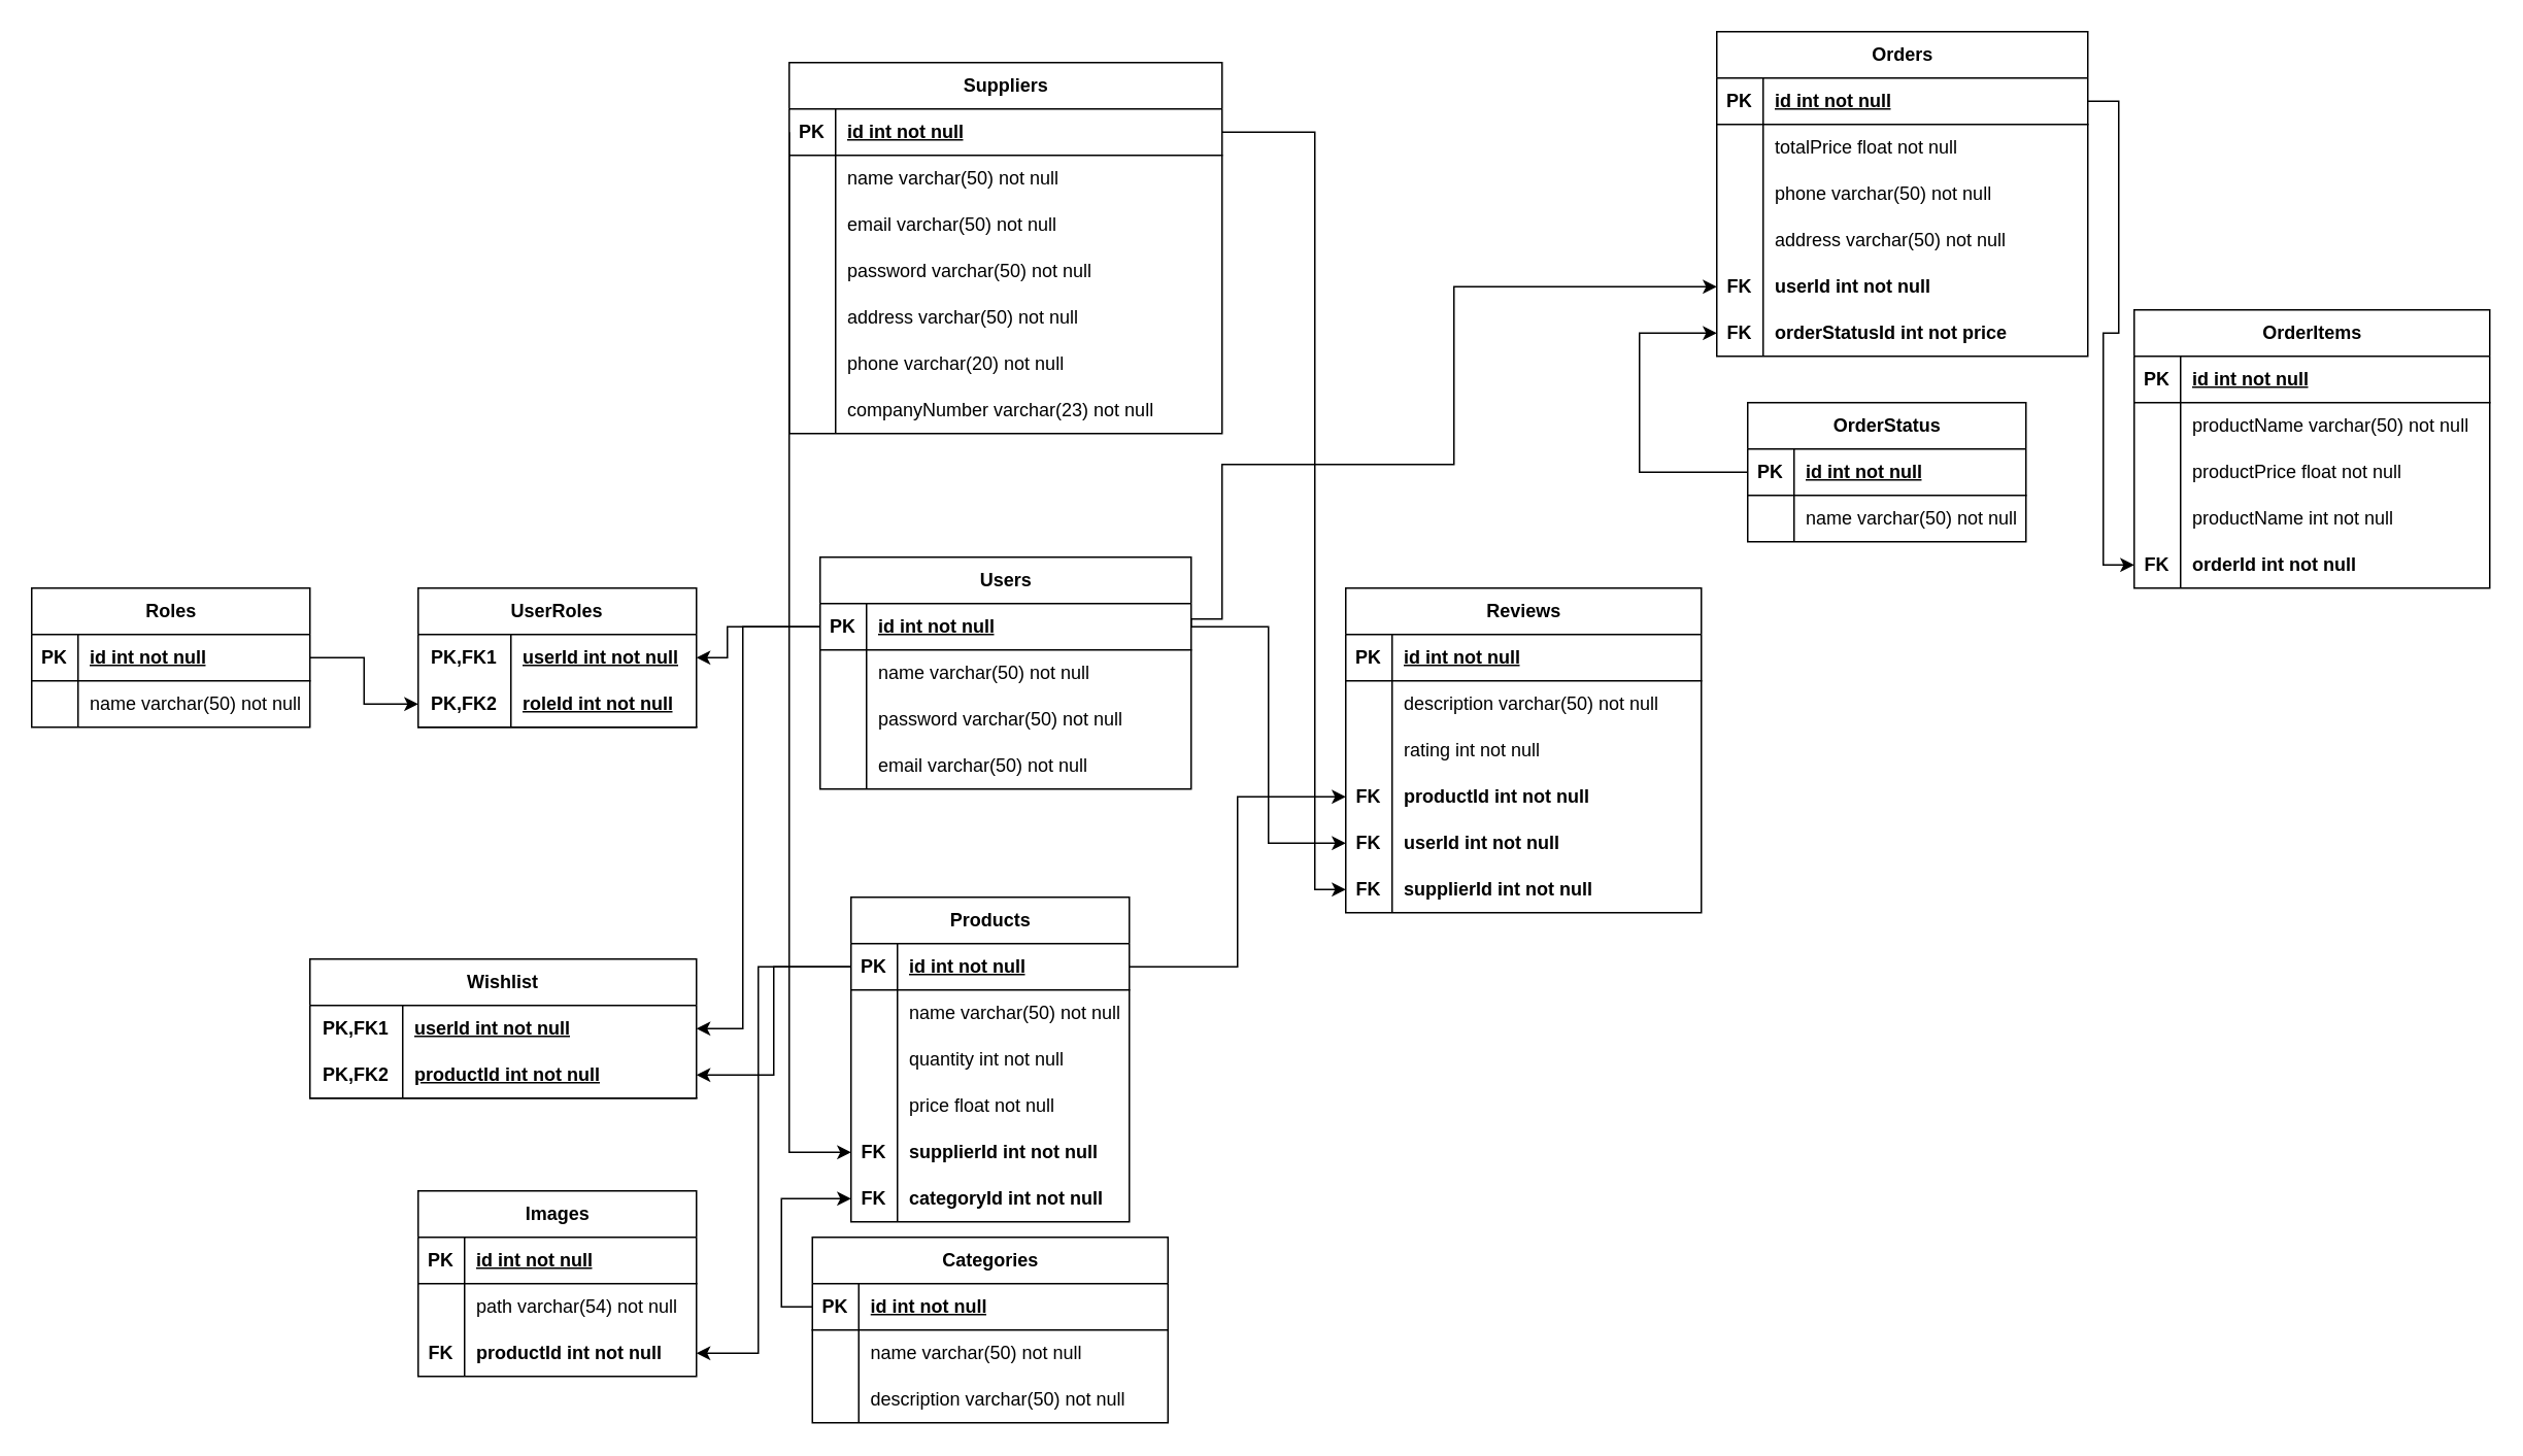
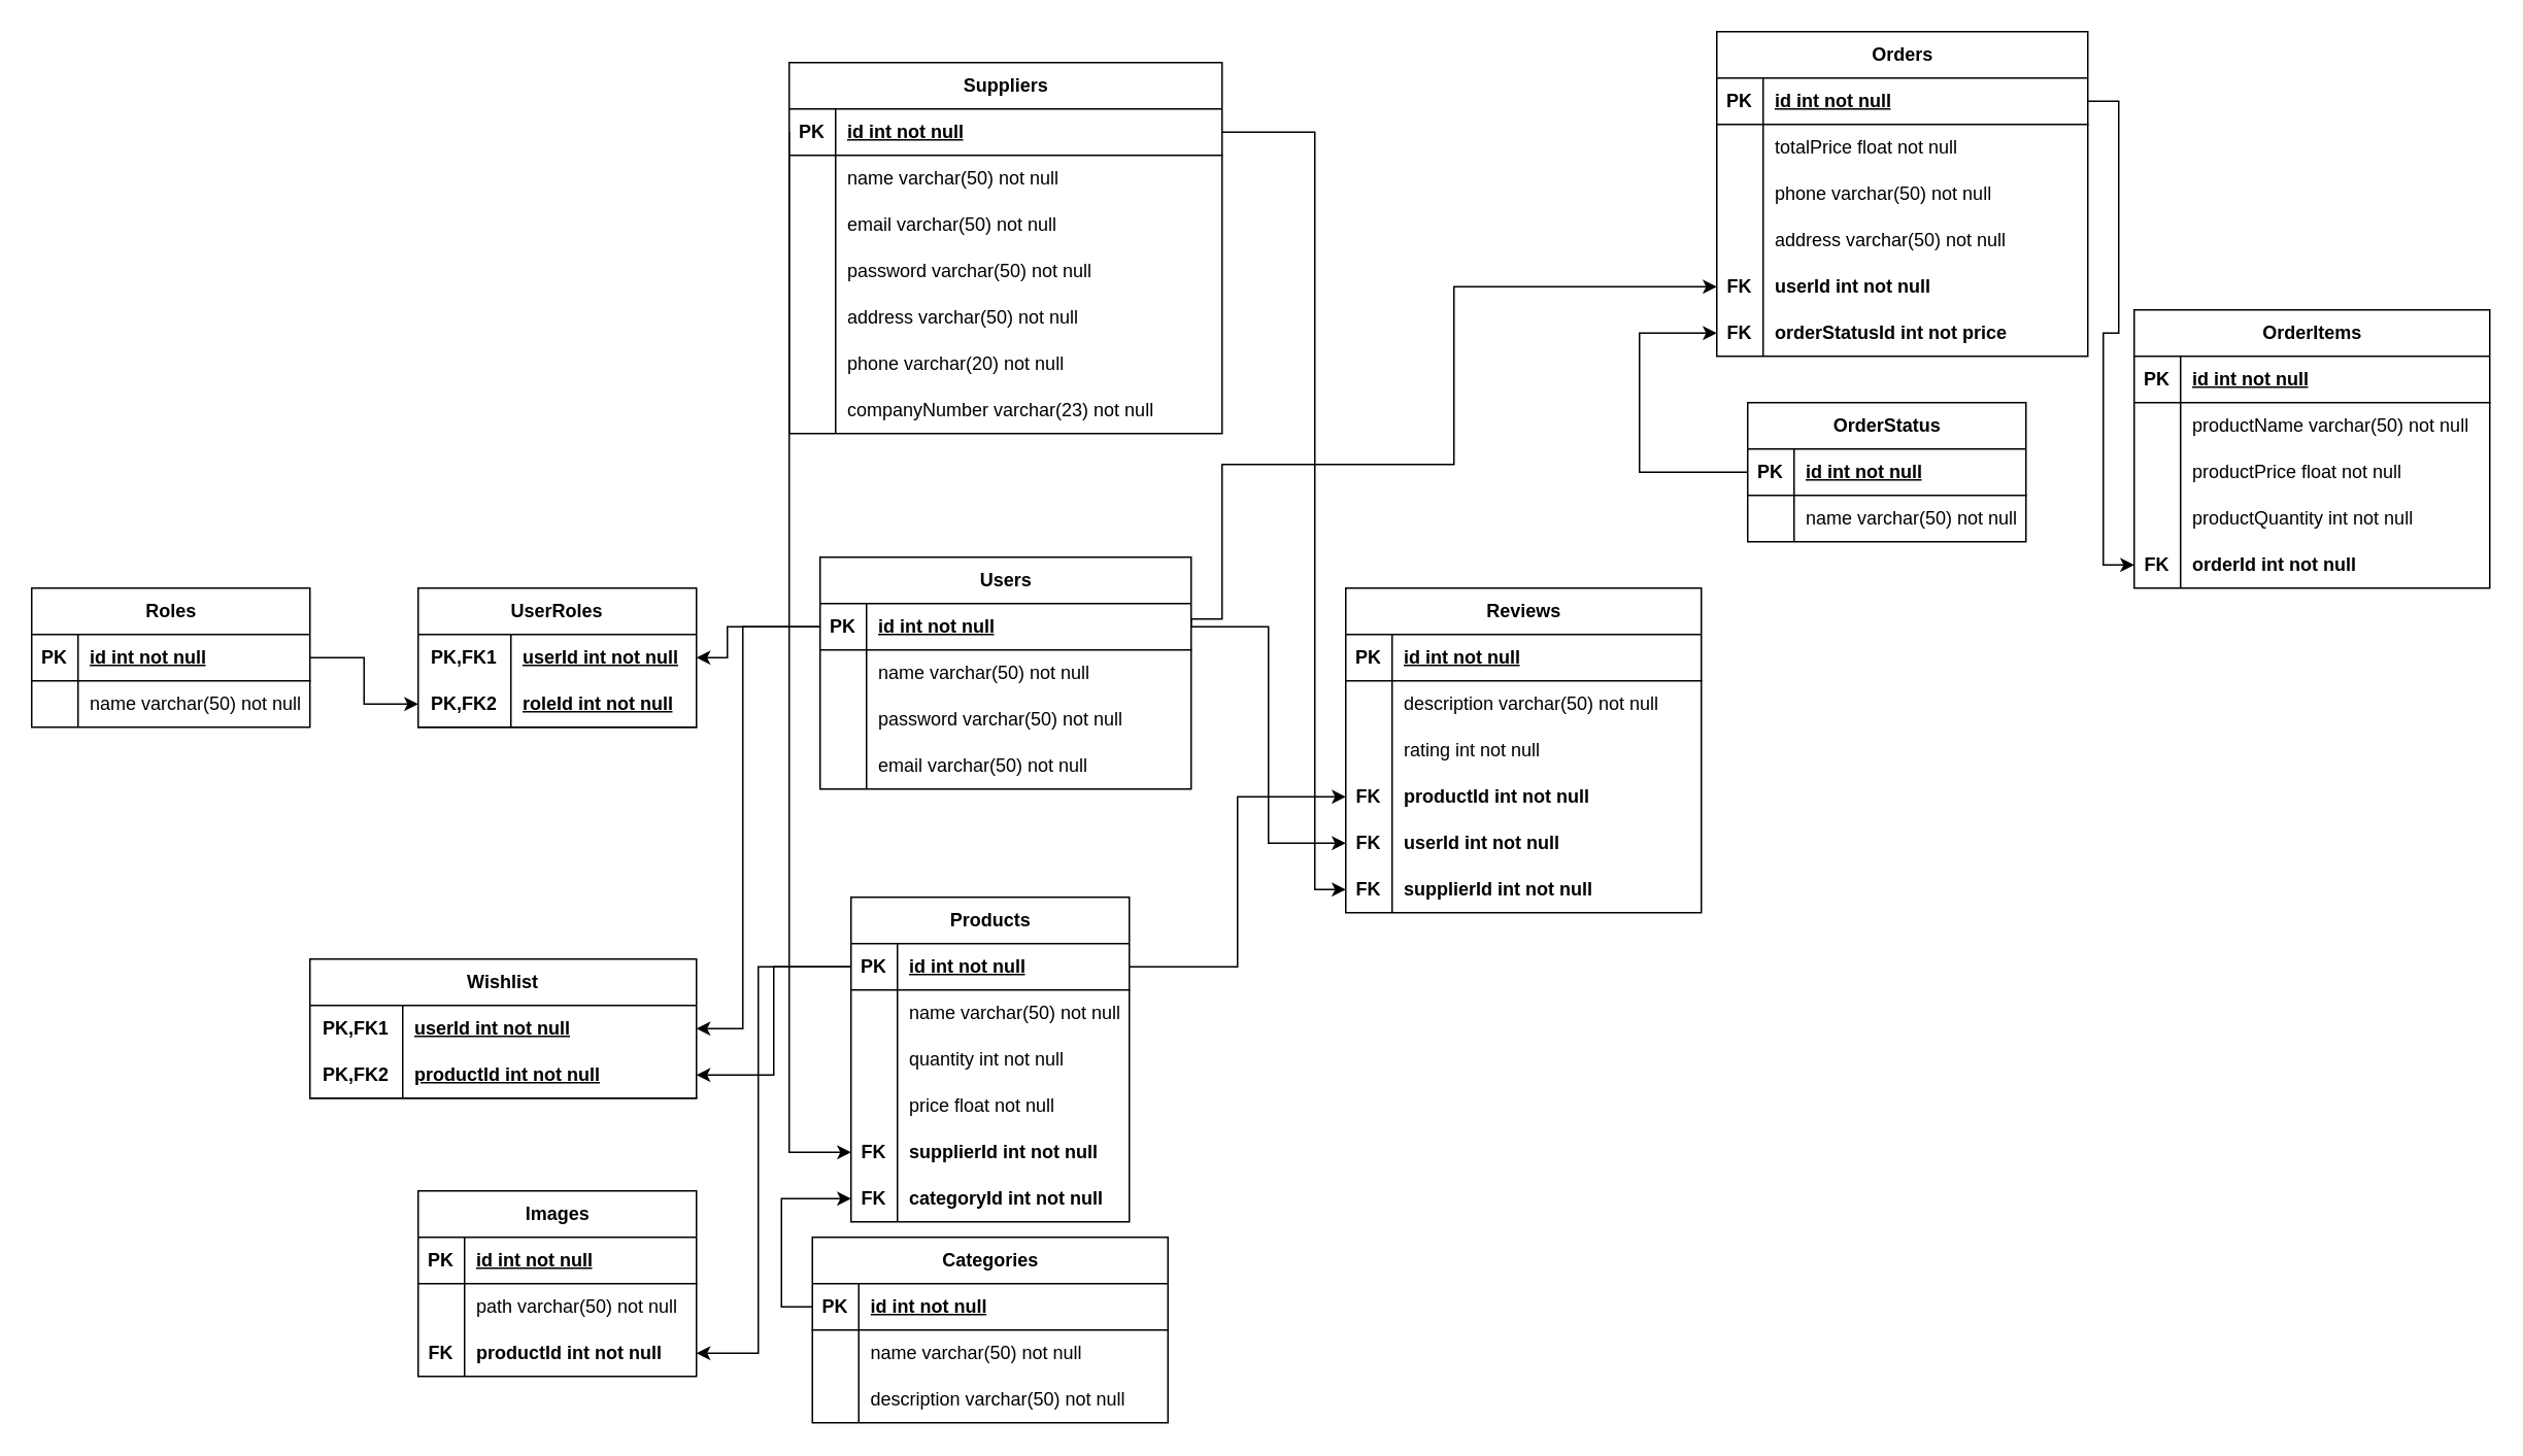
- <mxCell id="154" value="productName int not null" style="shape=partialRectangle;connectable=0;fillColor=none;top=0;left=0;bottom=0;right=0;align=left;spacingLeft=6;overflow=hidden;whiteSpace=wrap;html=1;" vertex="1" parent="152"><mxGeometry x="30" width="200" height="30" as="geometry"><mxRectangle width="200" height="30" as="alternateBounds" /></mxGeometry></mxCell>
+ <mxCell id="154" value="productQuantity int not null" style="shape=partialRectangle;connectable=0;fillColor=none;top=0;left=0;bottom=0;right=0;align=left;spacingLeft=6;overflow=hidden;whiteSpace=wrap;html=1;" vertex="1" parent="152"><mxGeometry x="30" width="200" height="30" as="geometry"><mxRectangle width="200" height="30" as="alternateBounds" /></mxGeometry></mxCell>
- <mxCell id="105" value="path varchar(54) not null" style="shape=partialRectangle;connectable=0;fillColor=none;top=0;left=0;bottom=0;right=0;align=left;spacingLeft=6;overflow=hidden;whiteSpace=wrap;html=1;" vertex="1" parent="103"><mxGeometry x="30" width="150" height="30" as="geometry"><mxRectangle width="150" height="30" as="alternateBounds" /></mxGeometry></mxCell>
+ <mxCell id="105" value="path varchar(50) not null" style="shape=partialRectangle;connectable=0;fillColor=none;top=0;left=0;bottom=0;right=0;align=left;spacingLeft=6;overflow=hidden;whiteSpace=wrap;html=1;" vertex="1" parent="103"><mxGeometry x="30" width="150" height="30" as="geometry"><mxRectangle width="150" height="30" as="alternateBounds" /></mxGeometry></mxCell>
